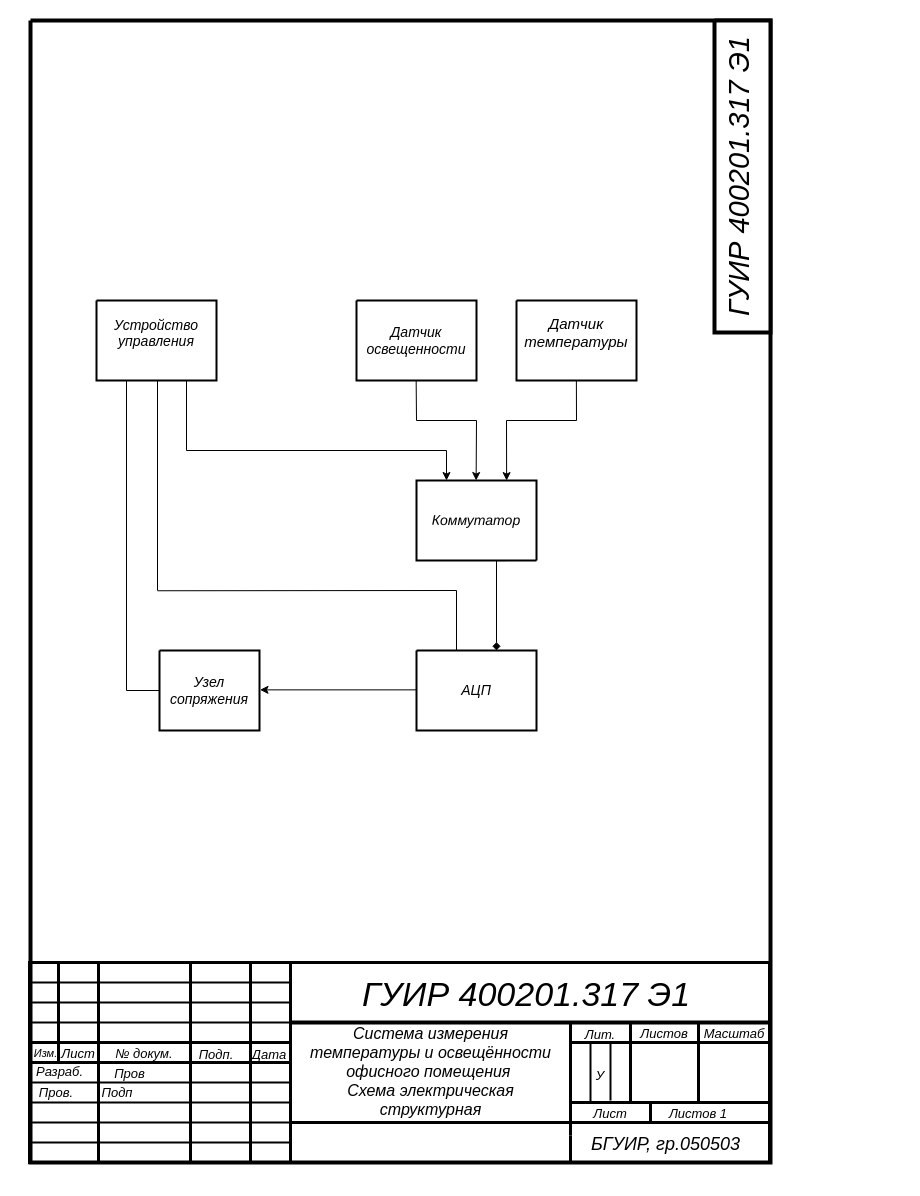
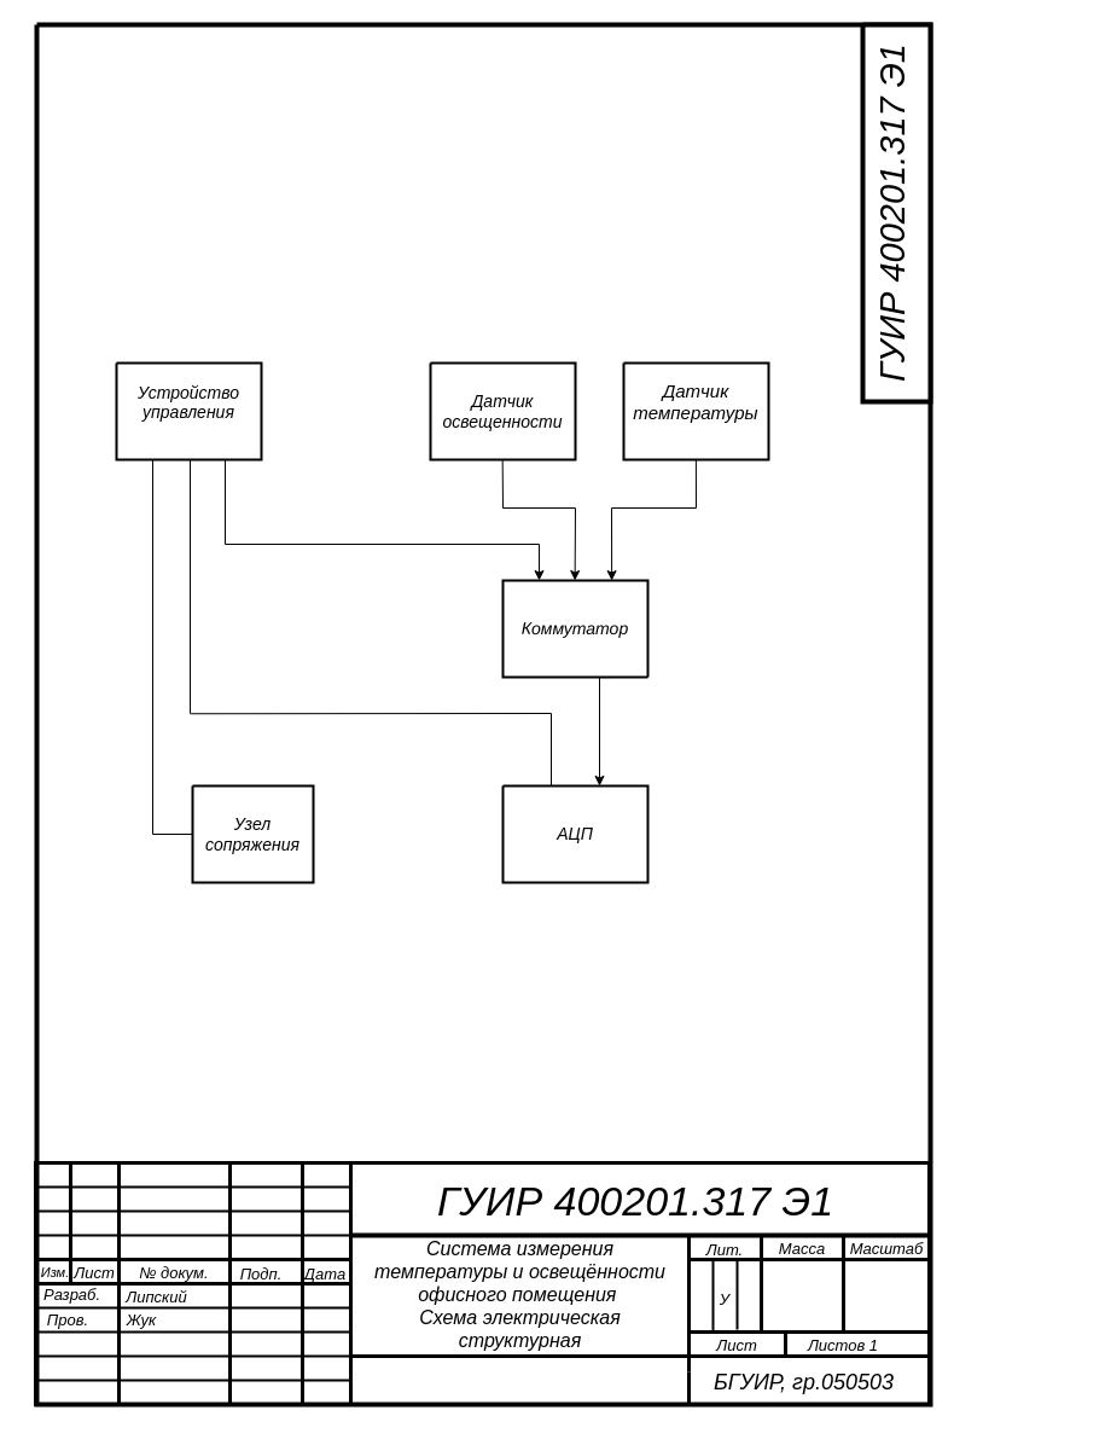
- <mxCell id="71" style="edgeStyle=orthogonalEdgeStyle;rounded=0;orthogonalLoop=1;jettySize=auto;html=1;exitX=0.75;exitY=1;exitDx=0;exitDy=0;endArrow=diamond;" edge="1" parent="1" source="59" target="61"><mxGeometry relative="1" as="geometry"><Array as="points"><mxPoint x="496" y="560" /></Array></mxGeometry></mxCell>
+ <mxCell id="71" style="edgeStyle=orthogonalEdgeStyle;rounded=0;orthogonalLoop=1;jettySize=auto;html=1;exitX=0.75;exitY=1;exitDx=0;exitDy=0;" edge="1" parent="1" source="59" target="61"><mxGeometry relative="1" as="geometry"><Array as="points"><mxPoint x="496" y="560" /></Array></mxGeometry></mxCell>
- <mxCell id="75" value="" style="endArrow=classic;html=1;entryX=1.005;entryY=0.492;entryDx=0;entryDy=0;entryPerimeter=0;exitX=0;exitY=0.492;exitDx=0;exitDy=0;exitPerimeter=0;" edge="1" parent="1" source="61" target="62"><mxGeometry width="50" height="50" relative="1" as="geometry"><mxPoint x="406" y="689" as="sourcePoint" /><mxPoint x="306" y="570" as="targetPoint" /></mxGeometry></mxCell>
- <mxCell id="15" value="&lt;font style=&quot;font-size:13px;font-family:Arial;color:#000000;direction:ltr;letter-spacing:0px;line-height:120%;opacity:1&quot;&gt;&lt;i&gt;Листов&lt;br/&gt;&lt;/i&gt;&lt;/font&gt;" style="verticalAlign=middle;align=center;vsdxID=16;fillColor=none;gradientColor=none;shape=stencil(nZBLDoAgDERP0z3SIyjew0SURgSD+Lu9kMZoXLhwN9O+tukAlrNpJg1SzDH4QW/URgNYgZTkjA4UkwJUgGXng+6DX1zLfmoymdXo17xh5zmRJ6Q42BWCfc2oJfdAr+Yv+AP9Cb7OJ3H/2JG1HNGz/84klThPVCc=);strokeColor=none;strokeWidth=3;spacingTop=-3;spacingBottom=-3;spacingLeft=-3;spacingRight=-3;labelBackgroundColor=none;rounded=0;html=1;whiteSpace=wrap;" parent="1" vertex="1"><mxGeometry x="630" y="1025" width="68" height="15" as="geometry" /></mxCell>
+ <mxCell id="15" value="&lt;font style=&quot;font-size:13px;font-family:Arial;color:#000000;direction:ltr;letter-spacing:0px;line-height:120%;opacity:1&quot;&gt;&lt;i&gt;Масса&lt;br/&gt;&lt;/i&gt;&lt;/font&gt;" style="verticalAlign=middle;align=center;vsdxID=16;fillColor=none;gradientColor=none;shape=stencil(nZBLDoAgDERP0z3SIyjew0SURgSD+Lu9kMZoXLhwN9O+tukAlrNpJg1SzDH4QW/URgNYgZTkjA4UkwJUgGXng+6DX1zLfmoymdXo17xh5zmRJ6Q42BWCfc2oJfdAr+Yv+AP9Cb7OJ3H/2JG1HNGz/84klThPVCc=);strokeColor=none;strokeWidth=3;spacingTop=-3;spacingBottom=-3;spacingLeft=-3;spacingRight=-3;labelBackgroundColor=none;rounded=0;html=1;whiteSpace=wrap;" parent="1" vertex="1"><mxGeometry x="630" y="1025" width="68" height="15" as="geometry" /></mxCell>
- <mxCell id="11" value="&lt;font style=&quot;font-size: 13px ; font-family: &amp;#34;arial&amp;#34; ; color: #000000 ; direction: ltr ; letter-spacing: 0px ; line-height: 120% ; opacity: 1&quot;&gt;&lt;i&gt;Пров&lt;br&gt;&lt;/i&gt;&lt;/font&gt;" style="verticalAlign=middle;align=center;vsdxID=12;fillColor=none;gradientColor=none;shape=stencil(nZBLDoAgDERP0z3SIyjew0SURgSD+Lu9kMZoXLhwN9O+tukAlrNpJg1SzDH4QW/URgNYgZTkjA4UkwJUgGXng+6DX1zLfmoymdXo17xh5zmRJ6Q42BWCfc2oJfdAr+Yv+AP9Cb7OJ3H/2JG1HNGz/84klThPVCc=);strokeColor=none;strokeWidth=3;spacingTop=-3;spacingBottom=-3;spacingLeft=-3;spacingRight=-3;labelBackgroundColor=none;rounded=0;html=1;whiteSpace=wrap;" parent="1" vertex="1"><mxGeometry x="90" y="1059" width="79" height="27" as="geometry" /></mxCell>
+ <mxCell id="11" value="&lt;font style=&quot;font-size: 13px ; font-family: &amp;#34;arial&amp;#34; ; color: #000000 ; direction: ltr ; letter-spacing: 0px ; line-height: 120% ; opacity: 1&quot;&gt;&lt;i&gt;Липский&lt;br&gt;&lt;/i&gt;&lt;/font&gt;" style="verticalAlign=middle;align=center;vsdxID=12;fillColor=none;gradientColor=none;shape=stencil(nZBLDoAgDERP0z3SIyjew0SURgSD+Lu9kMZoXLhwN9O+tukAlrNpJg1SzDH4QW/URgNYgZTkjA4UkwJUgGXng+6DX1zLfmoymdXo17xh5zmRJ6Q42BWCfc2oJfdAr+Yv+AP9Cb7OJ3H/2JG1HNGz/84klThPVCc=);strokeColor=none;strokeWidth=3;spacingTop=-3;spacingBottom=-3;spacingLeft=-3;spacingRight=-3;labelBackgroundColor=none;rounded=0;html=1;whiteSpace=wrap;" parent="1" vertex="1"><mxGeometry x="90" y="1059" width="79" height="27" as="geometry" /></mxCell>
- <mxCell id="21" value="&lt;font style=&quot;font-size: 13px ; font-family: &amp;#34;arial&amp;#34; ; color: #000000 ; direction: ltr ; letter-spacing: 0px ; line-height: 120% ; opacity: 1&quot;&gt;&lt;i&gt;Подп&lt;br&gt;&lt;/i&gt;&lt;/font&gt;" style="verticalAlign=middle;align=center;vsdxID=23;fillColor=none;gradientColor=none;shape=stencil(nZBLDoAgDERP0z3SIyjew0SURgSD+Lu9kMZoXLhwN9O+tukAlrNpJg1SzDH4QW/URgNYgZTkjA4UkwJUgGXng+6DX1zLfmoymdXo17xh5zmRJ6Q42BWCfc2oJfdAr+Yv+AP9Cb7OJ3H/2JG1HNGz/84klThPVCc=);strokeColor=none;spacingTop=-3;spacingBottom=-3;spacingLeft=-3;spacingRight=-3;labelBackgroundColor=none;rounded=0;html=1;whiteSpace=wrap;" parent="1" vertex="1"><mxGeometry x="73" y="1081" width="88" height="21" as="geometry" /></mxCell>
+ <mxCell id="21" value="&lt;font style=&quot;font-size: 13px ; font-family: &amp;#34;arial&amp;#34; ; color: #000000 ; direction: ltr ; letter-spacing: 0px ; line-height: 120% ; opacity: 1&quot;&gt;&lt;i&gt;Жук&lt;br&gt;&lt;/i&gt;&lt;/font&gt;" style="verticalAlign=middle;align=center;vsdxID=23;fillColor=none;gradientColor=none;shape=stencil(nZBLDoAgDERP0z3SIyjew0SURgSD+Lu9kMZoXLhwN9O+tukAlrNpJg1SzDH4QW/URgNYgZTkjA4UkwJUgGXng+6DX1zLfmoymdXo17xh5zmRJ6Q42BWCfc2oJfdAr+Yv+AP9Cb7OJ3H/2JG1HNGz/84klThPVCc=);strokeColor=none;spacingTop=-3;spacingBottom=-3;spacingLeft=-3;spacingRight=-3;labelBackgroundColor=none;rounded=0;html=1;whiteSpace=wrap;" parent="1" vertex="1"><mxGeometry x="73" y="1081" width="88" height="21" as="geometry" /></mxCell>
